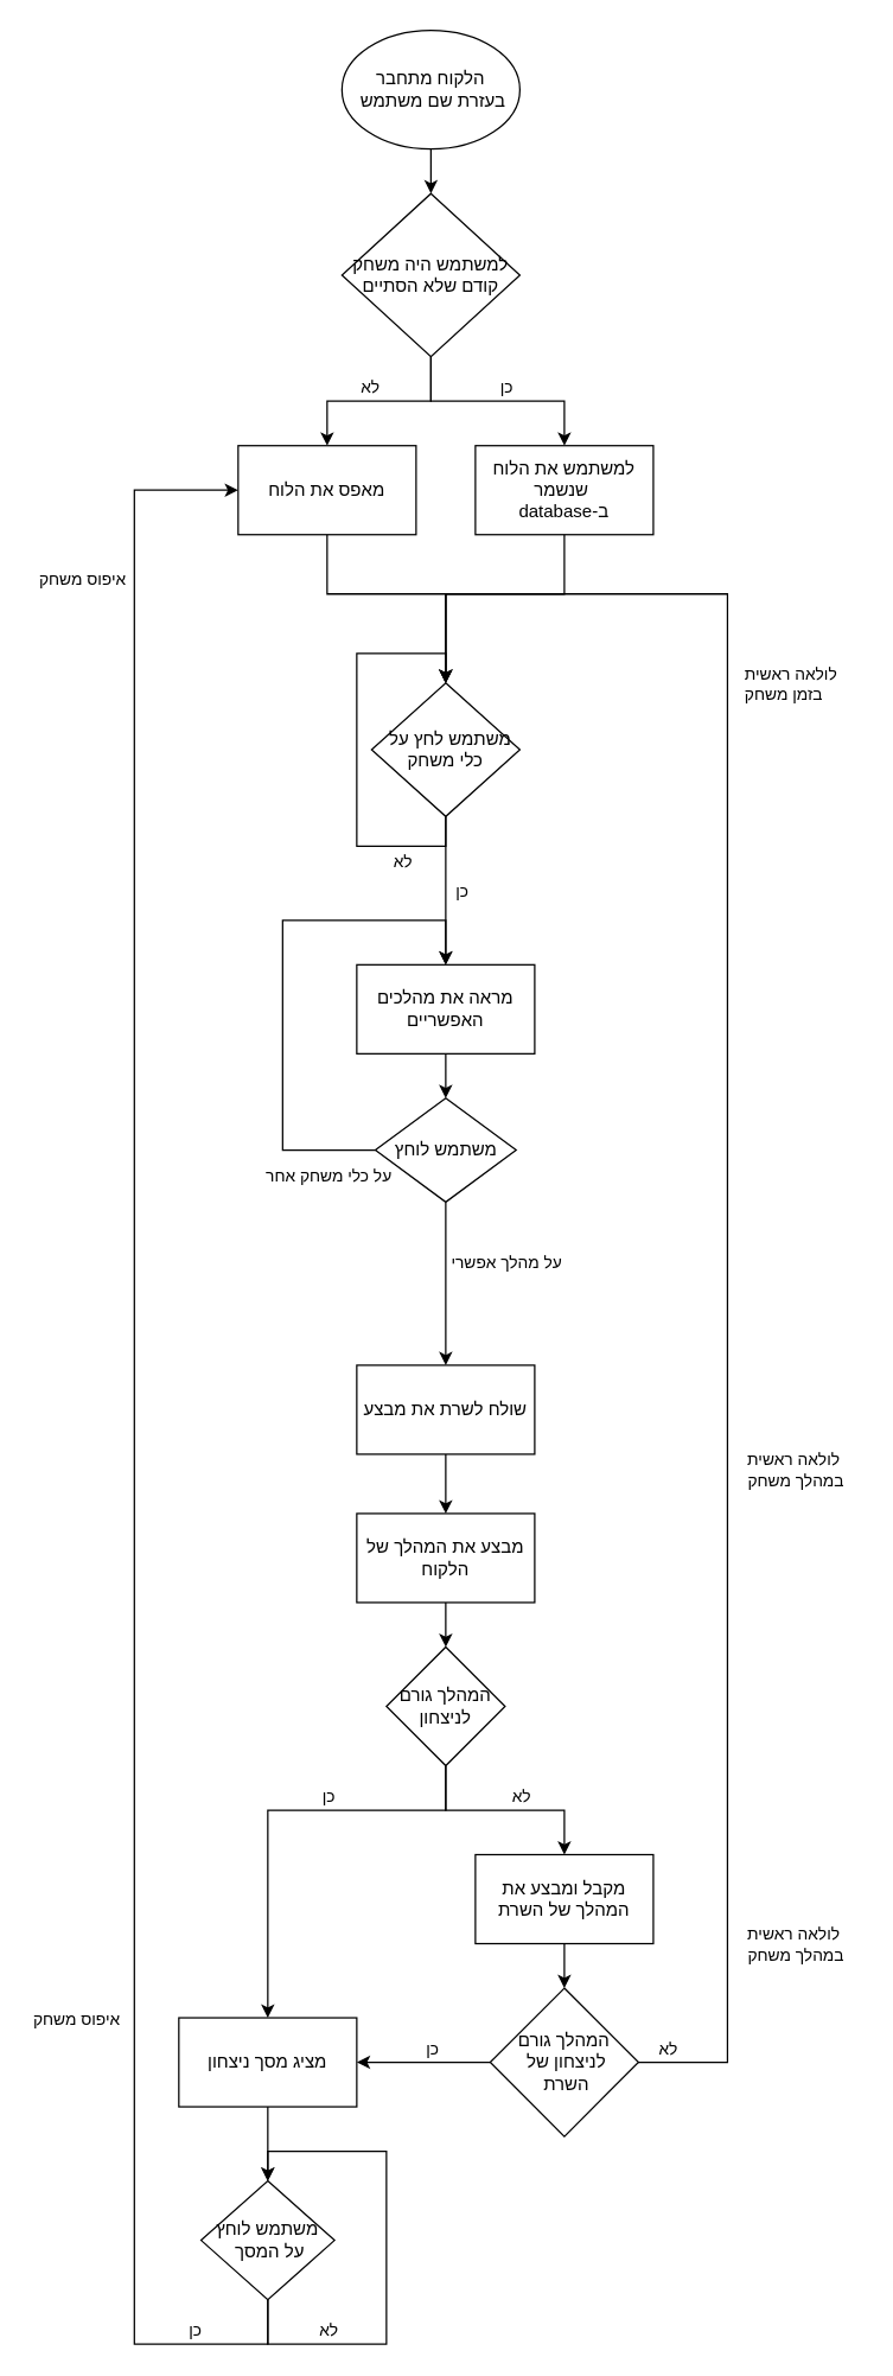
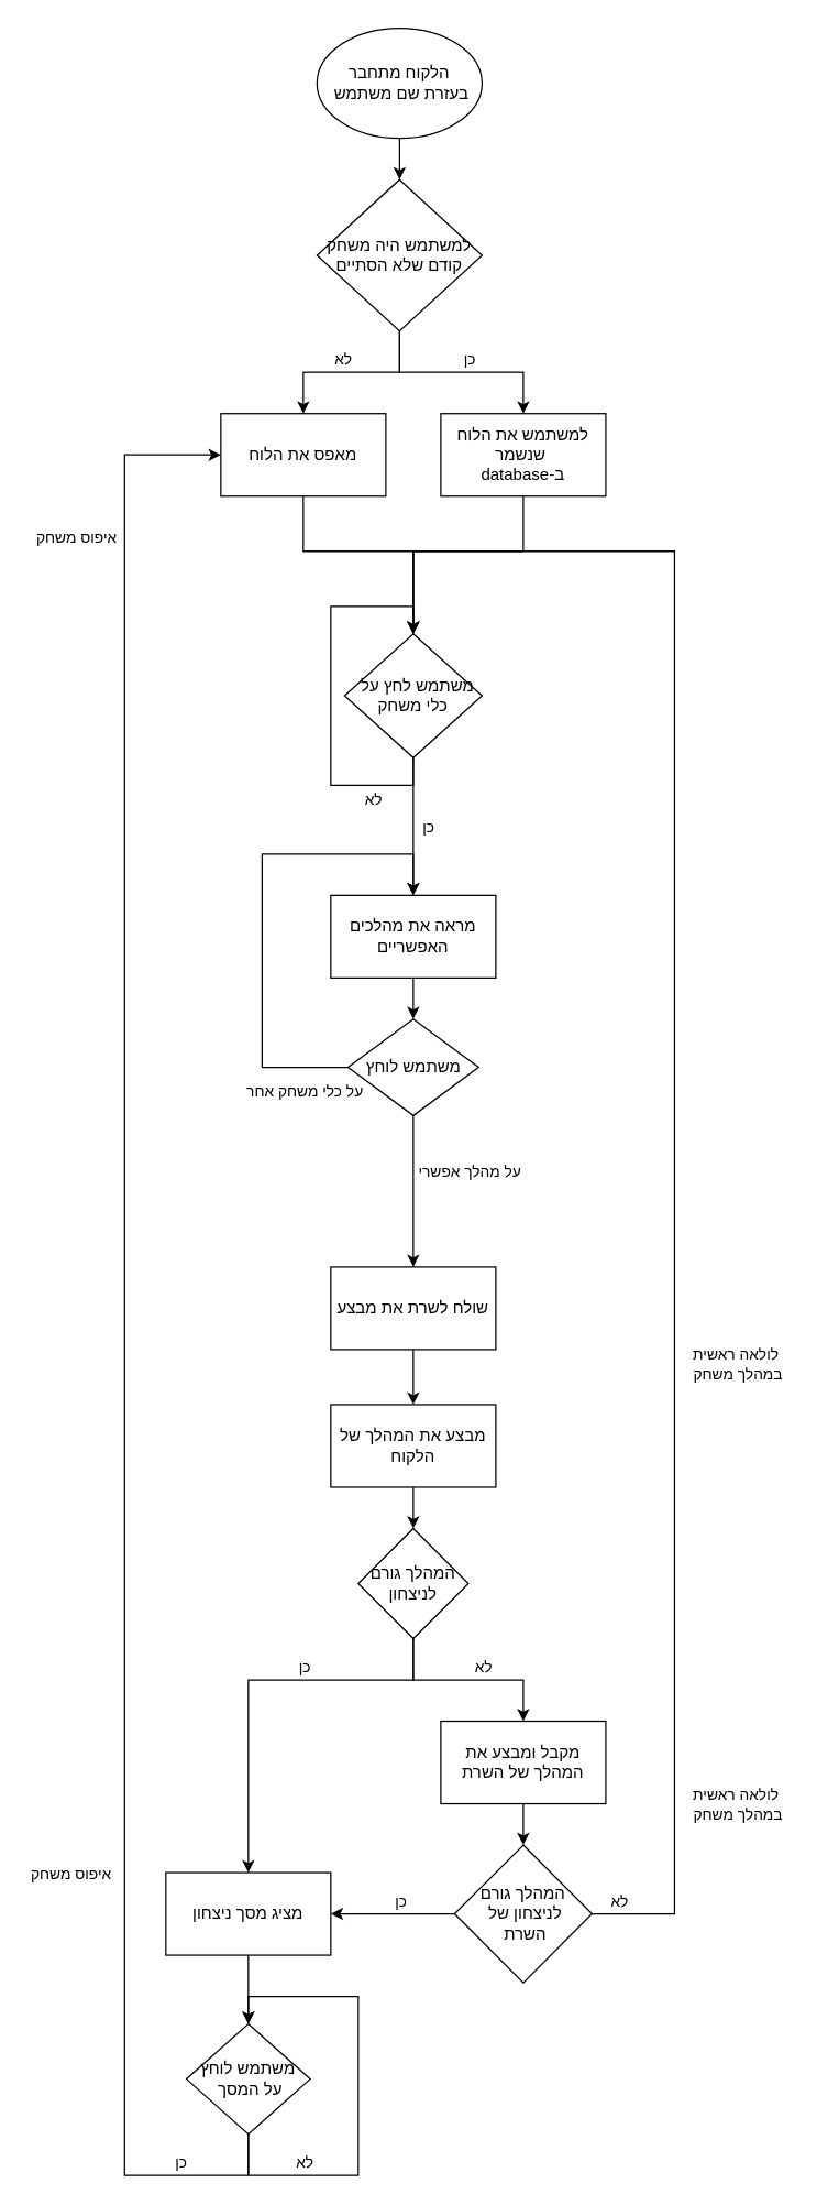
- <mxCell id="50" value="&lt;span style=&quot;font-size: 11px; text-align: center; background-color: rgb(255, 255, 255);&quot;&gt;לולאה ראשית בזמן משחק&lt;/span&gt;" style="text;whiteSpace=wrap;html=1;" vertex="1" parent="1"><mxGeometry x="500" y="440" width="80" height="30" as="geometry" /></mxCell>
